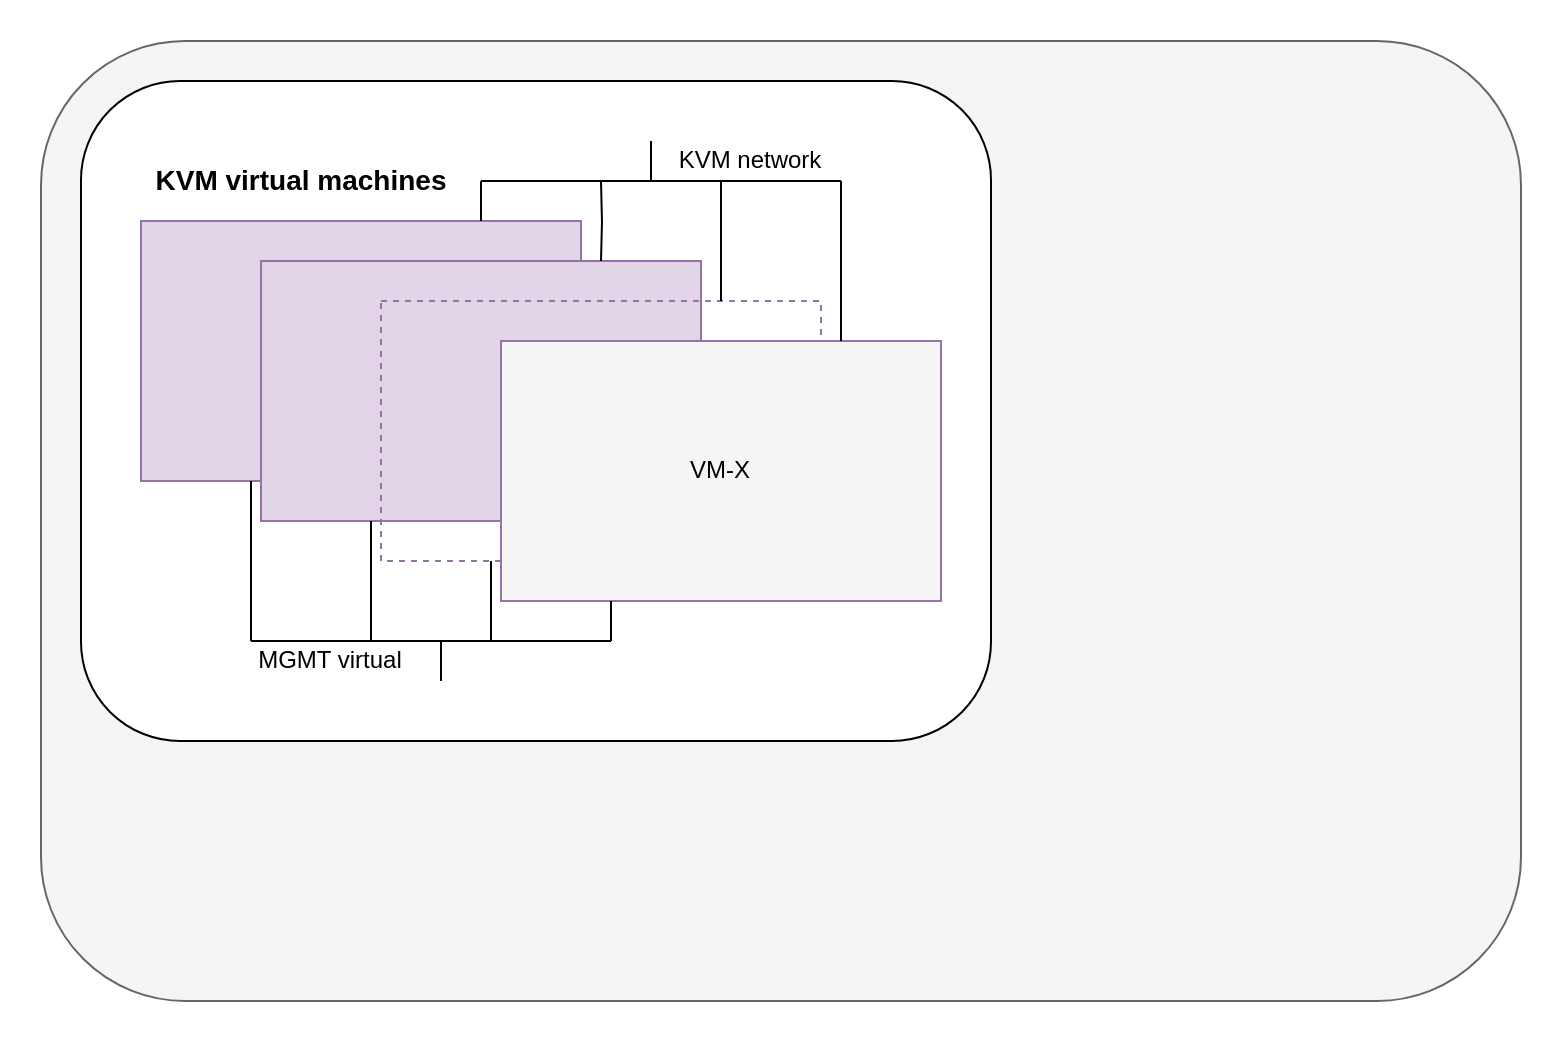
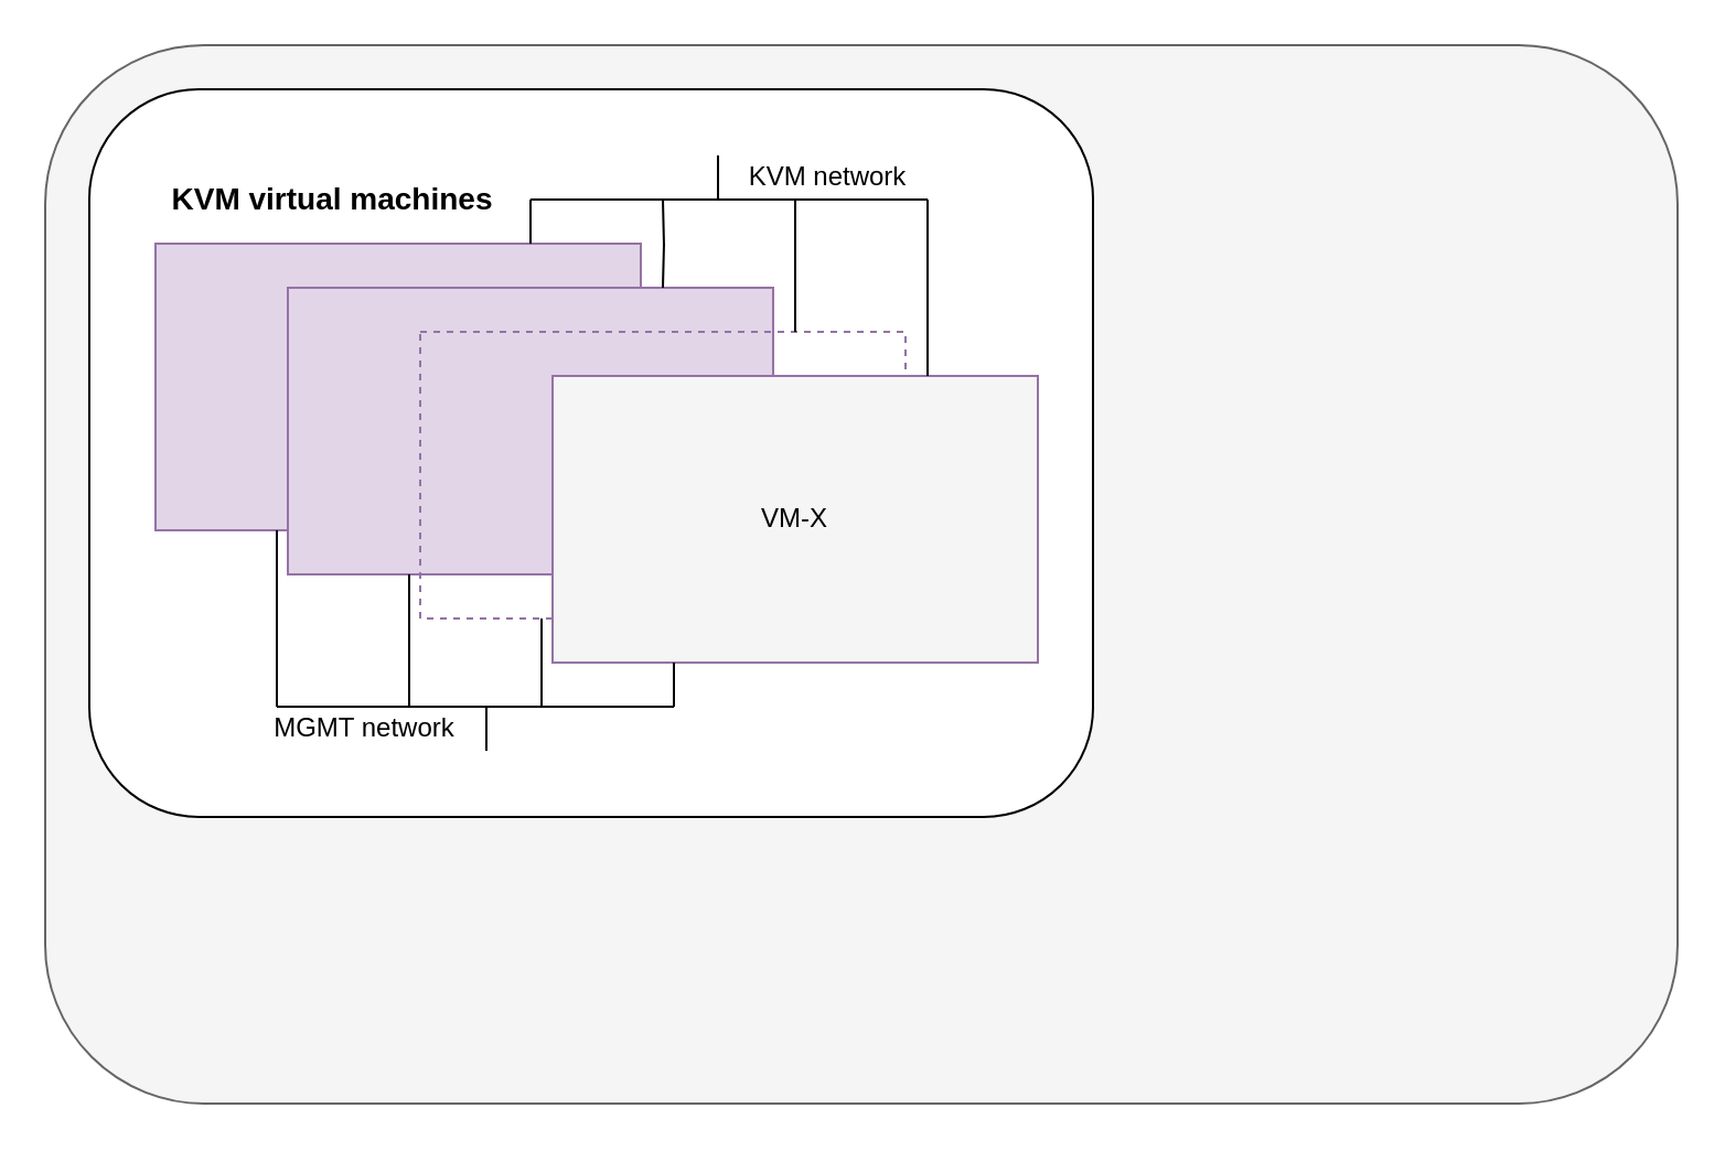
- <mxCell id="5" value="MGMT virtual" style="text;html=1;strokeColor=none;fillColor=none;align=center;verticalAlign=middle;whiteSpace=wrap;rounded=0;dashed=1;fontSize=12;" vertex="1" parent="1"><mxGeometry x="120" y="320" width="90" height="20" as="geometry" /></mxCell>
+ <mxCell id="5" value="MGMT network" style="text;html=1;strokeColor=none;fillColor=none;align=center;verticalAlign=middle;whiteSpace=wrap;rounded=0;dashed=1;fontSize=12;" vertex="1" parent="1"><mxGeometry x="120" y="320" width="90" height="20" as="geometry" /></mxCell>
